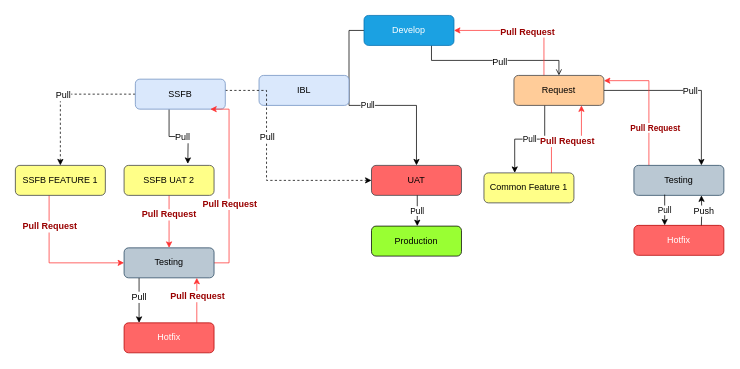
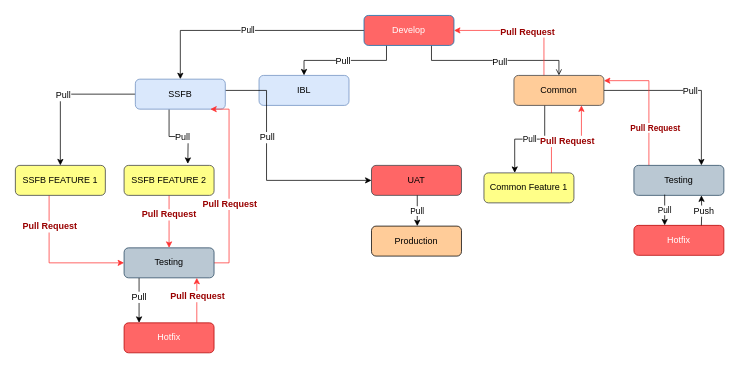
- <mxCell id="8" value="Develop" style="rounded=1;whiteSpace=wrap;html=1;fontSize=12;glass=0;strokeWidth=1;shadow=0;fillColor=#1ba1e2;strokeColor=#006EAF;fontColor=#ffffff;" vertex="1" parent="1"><mxGeometry x="485" y="20" width="120" height="40" as="geometry" /></mxCell>
+ <mxCell id="8" value="Develop" style="rounded=1;whiteSpace=wrap;html=1;fontSize=12;glass=0;strokeWidth=1;shadow=0;fillColor=#ff6666;strokeColor=#006EAF;fontColor=#ffffff;" vertex="1" parent="1"><mxGeometry x="485" y="20" width="120" height="40" as="geometry" /></mxCell>
+ <mxCell id="5" style="edgeStyle=orthogonalEdgeStyle;rounded=0;orthogonalLoop=1;jettySize=auto;html=1;exitX=0.25;exitY=1;exitDx=0;exitDy=0;entryX=0.5;entryY=0;entryDx=0;entryDy=0;" edge="1" parent="1" source="8" target="21"><mxGeometry relative="1" as="geometry" /></mxCell>
+ <mxCell id="6" value="Pull" style="text;html=1;align=center;verticalAlign=middle;resizable=0;points=[];labelBackgroundColor=#ffffff;" vertex="1" connectable="0" parent="5"><mxGeometry x="0.059" relative="1" as="geometry"><mxPoint as="offset" /></mxGeometry></mxCell>
- <mxCell id="14" value="Request" style="rounded=1;whiteSpace=wrap;html=1;fontSize=12;glass=0;strokeWidth=1;shadow=0;fillColor=#ffcc99;strokeColor=#36393d;" vertex="1" parent="1"><mxGeometry x="685" y="100" width="120" height="40" as="geometry" /></mxCell>
+ <mxCell id="14" value="Common" style="rounded=1;whiteSpace=wrap;html=1;fontSize=12;glass=0;strokeWidth=1;shadow=0;fillColor=#ffcc99;strokeColor=#36393d;" vertex="1" parent="1"><mxGeometry x="685" y="100" width="120" height="40" as="geometry" /></mxCell>
- <mxCell id="24" value="" style="edgeStyle=orthogonalEdgeStyle;rounded=0;orthogonalLoop=1;jettySize=auto;html=1;entryX=0.5;entryY=0;entryDx=0;entryDy=0;dashed=1;" edge="1" parent="1" source="28" target="35"><mxGeometry relative="1" as="geometry"><mxPoint x="125" y="120" as="targetPoint" /></mxGeometry></mxCell>
+ <mxCell id="24" value="" style="edgeStyle=orthogonalEdgeStyle;rounded=0;orthogonalLoop=1;jettySize=auto;html=1;entryX=0.5;entryY=0;entryDx=0;entryDy=0;" edge="1" parent="1" source="28" target="35"><mxGeometry relative="1" as="geometry"><mxPoint x="125" y="120" as="targetPoint" /></mxGeometry></mxCell>
- <mxCell id="7" value="Pull" style="edgeStyle=orthogonalEdgeStyle;rounded=0;orthogonalLoop=1;jettySize=auto;html=1;exitX=0;exitY=0.5;exitDx=0;exitDy=0;" edge="1" parent="1" source="8" target="32"><mxGeometry relative="1" as="geometry" /></mxCell>
+ <mxCell id="7" value="Pull" style="edgeStyle=orthogonalEdgeStyle;rounded=0;orthogonalLoop=1;jettySize=auto;html=1;exitX=0;exitY=0.5;exitDx=0;exitDy=0;entryX=0.5;entryY=0;entryDx=0;entryDy=0;" edge="1" parent="1" source="8" target="28"><mxGeometry relative="1" as="geometry" /></mxCell>
- <mxCell id="31" value="SSFB UAT 2" style="rounded=1;whiteSpace=wrap;html=1;fontSize=12;glass=0;strokeWidth=1;shadow=0;fillColor=#ffff88;strokeColor=#36393d;" vertex="1" parent="1"><mxGeometry x="165" y="220" width="120" height="40" as="geometry" /></mxCell>
+ <mxCell id="31" value="SSFB FEATURE 2" style="rounded=1;whiteSpace=wrap;html=1;fontSize=12;glass=0;strokeWidth=1;shadow=0;fillColor=#ffff88;strokeColor=#36393d;" vertex="1" parent="1"><mxGeometry x="165" y="220" width="120" height="40" as="geometry" /></mxCell>
- <mxCell id="26" value="" style="edgeStyle=orthogonalEdgeStyle;rounded=0;orthogonalLoop=1;jettySize=auto;html=1;entryX=0;entryY=0.5;entryDx=0;entryDy=0;dashed=1;" edge="1" parent="1" source="28" target="32"><mxGeometry relative="1" as="geometry"><mxPoint x="345" y="240" as="targetPoint" /><Array as="points"><mxPoint x="355" y="120" /><mxPoint x="355" y="240" /></Array></mxGeometry></mxCell>
+ <mxCell id="26" value="" style="edgeStyle=orthogonalEdgeStyle;rounded=0;orthogonalLoop=1;jettySize=auto;html=1;entryX=0;entryY=0.5;entryDx=0;entryDy=0;" edge="1" parent="1" source="28" target="32"><mxGeometry relative="1" as="geometry"><mxPoint x="345" y="240" as="targetPoint" /><Array as="points"><mxPoint x="355" y="120" /><mxPoint x="355" y="240" /></Array></mxGeometry></mxCell>
- <mxCell id="36" value="Production" style="rounded=1;whiteSpace=wrap;html=1;fontSize=12;glass=0;strokeWidth=1;shadow=0;fillColor=#99FF33;" vertex="1" parent="1"><mxGeometry x="495" y="301" width="120" height="40" as="geometry" /></mxCell>
+ <mxCell id="36" value="Production" style="rounded=1;whiteSpace=wrap;html=1;fontSize=12;glass=0;strokeWidth=1;shadow=0;fillColor=#ffcc99;" vertex="1" parent="1"><mxGeometry x="495" y="301" width="120" height="40" as="geometry" /></mxCell>
